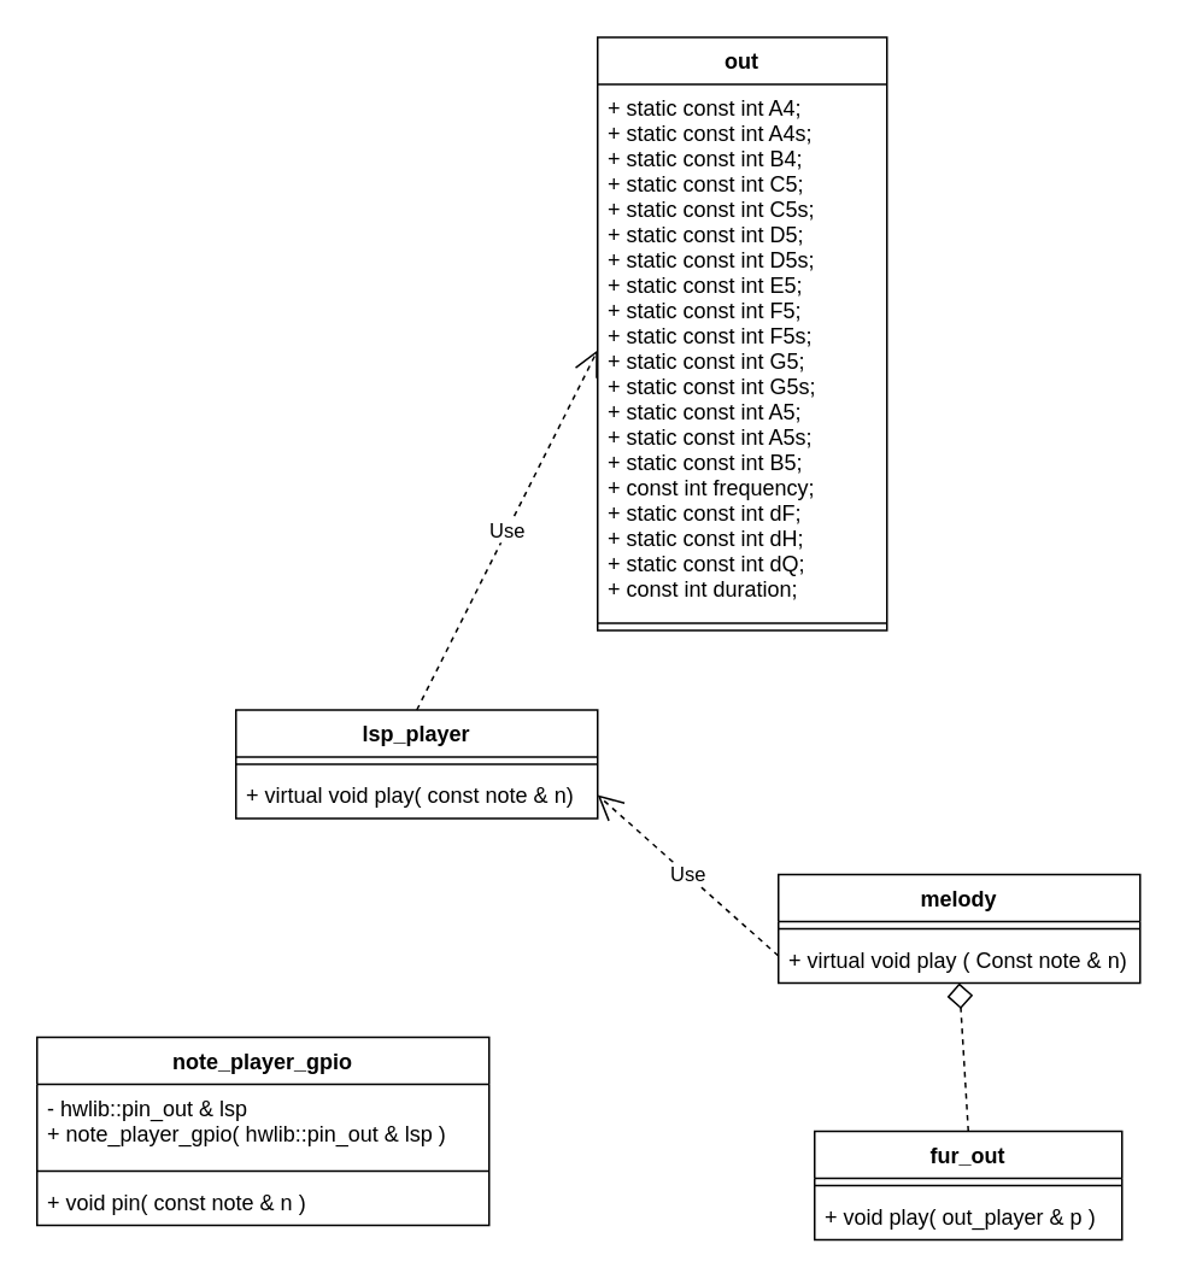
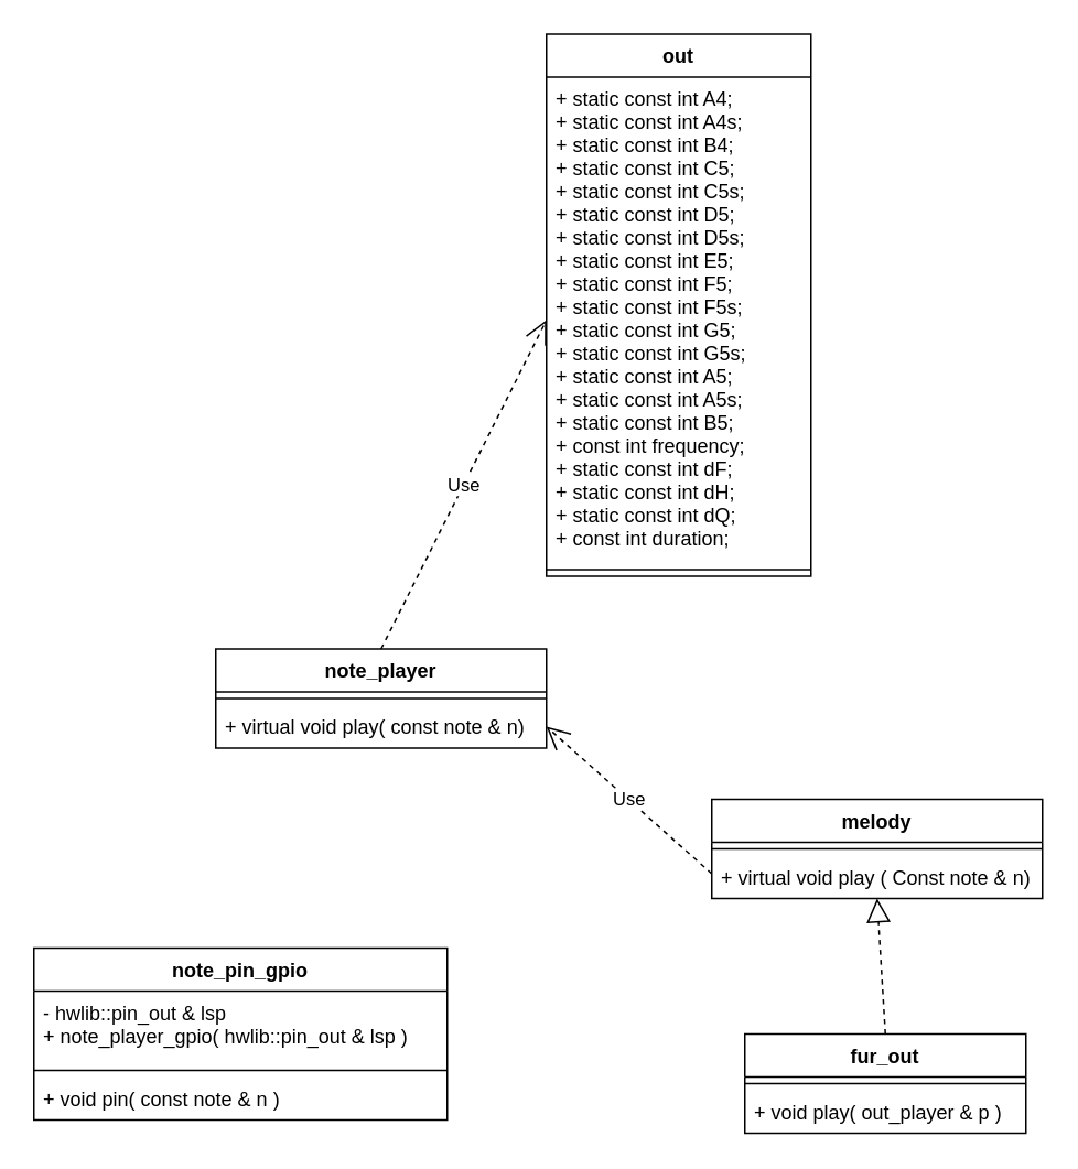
- <mxCell id="6" value="lsp_player" style="swimlane;fontStyle=1;align=center;verticalAlign=top;childLayout=stackLayout;horizontal=1;startSize=26;horizontalStack=0;resizeParent=1;resizeParentMax=0;resizeLast=0;collapsible=1;marginBottom=0;" vertex="1" parent="1"><mxGeometry x="130" y="392" width="200" height="60" as="geometry" /></mxCell>
+ <mxCell id="6" value="note_player" style="swimlane;fontStyle=1;align=center;verticalAlign=top;childLayout=stackLayout;horizontal=1;startSize=26;horizontalStack=0;resizeParent=1;resizeParentMax=0;resizeLast=0;collapsible=1;marginBottom=0;" vertex="1" parent="1"><mxGeometry x="130" y="392" width="200" height="60" as="geometry" /></mxCell>
- <mxCell id="20" value="" style="endArrow=diamond;dashed=1;endFill=0;endSize=12;html=1;entryX=0.5;entryY=1;entryDx=0;entryDy=0;exitX=0.5;exitY=0;exitDx=0;exitDy=0;" edge="1" parent="1" source="17" target="13"><mxGeometry width="160" relative="1" as="geometry"><mxPoint x="490" y="582" as="sourcePoint" /><mxPoint x="650" y="582" as="targetPoint" /></mxGeometry></mxCell>
+ <mxCell id="20" value="" style="endArrow=block;dashed=1;endFill=0;endSize=12;html=1;entryX=0.5;entryY=1;entryDx=0;entryDy=0;exitX=0.5;exitY=0;exitDx=0;exitDy=0;" edge="1" parent="1" source="17" target="13"><mxGeometry width="160" relative="1" as="geometry"><mxPoint x="490" y="582" as="sourcePoint" /><mxPoint x="650" y="582" as="targetPoint" /></mxGeometry></mxCell>
- <mxCell id="2" value="note_player_gpio" style="swimlane;fontStyle=1;align=center;verticalAlign=top;childLayout=stackLayout;horizontal=1;startSize=26;horizontalStack=0;resizeParent=1;resizeParentMax=0;resizeLast=0;collapsible=1;marginBottom=0;" vertex="1" parent="1"><mxGeometry x="20" y="573" width="250" height="104" as="geometry" /></mxCell>
+ <mxCell id="2" value="note_pin_gpio" style="swimlane;fontStyle=1;align=center;verticalAlign=top;childLayout=stackLayout;horizontal=1;startSize=26;horizontalStack=0;resizeParent=1;resizeParentMax=0;resizeLast=0;collapsible=1;marginBottom=0;" vertex="1" parent="1"><mxGeometry x="20" y="573" width="250" height="104" as="geometry" /></mxCell>
